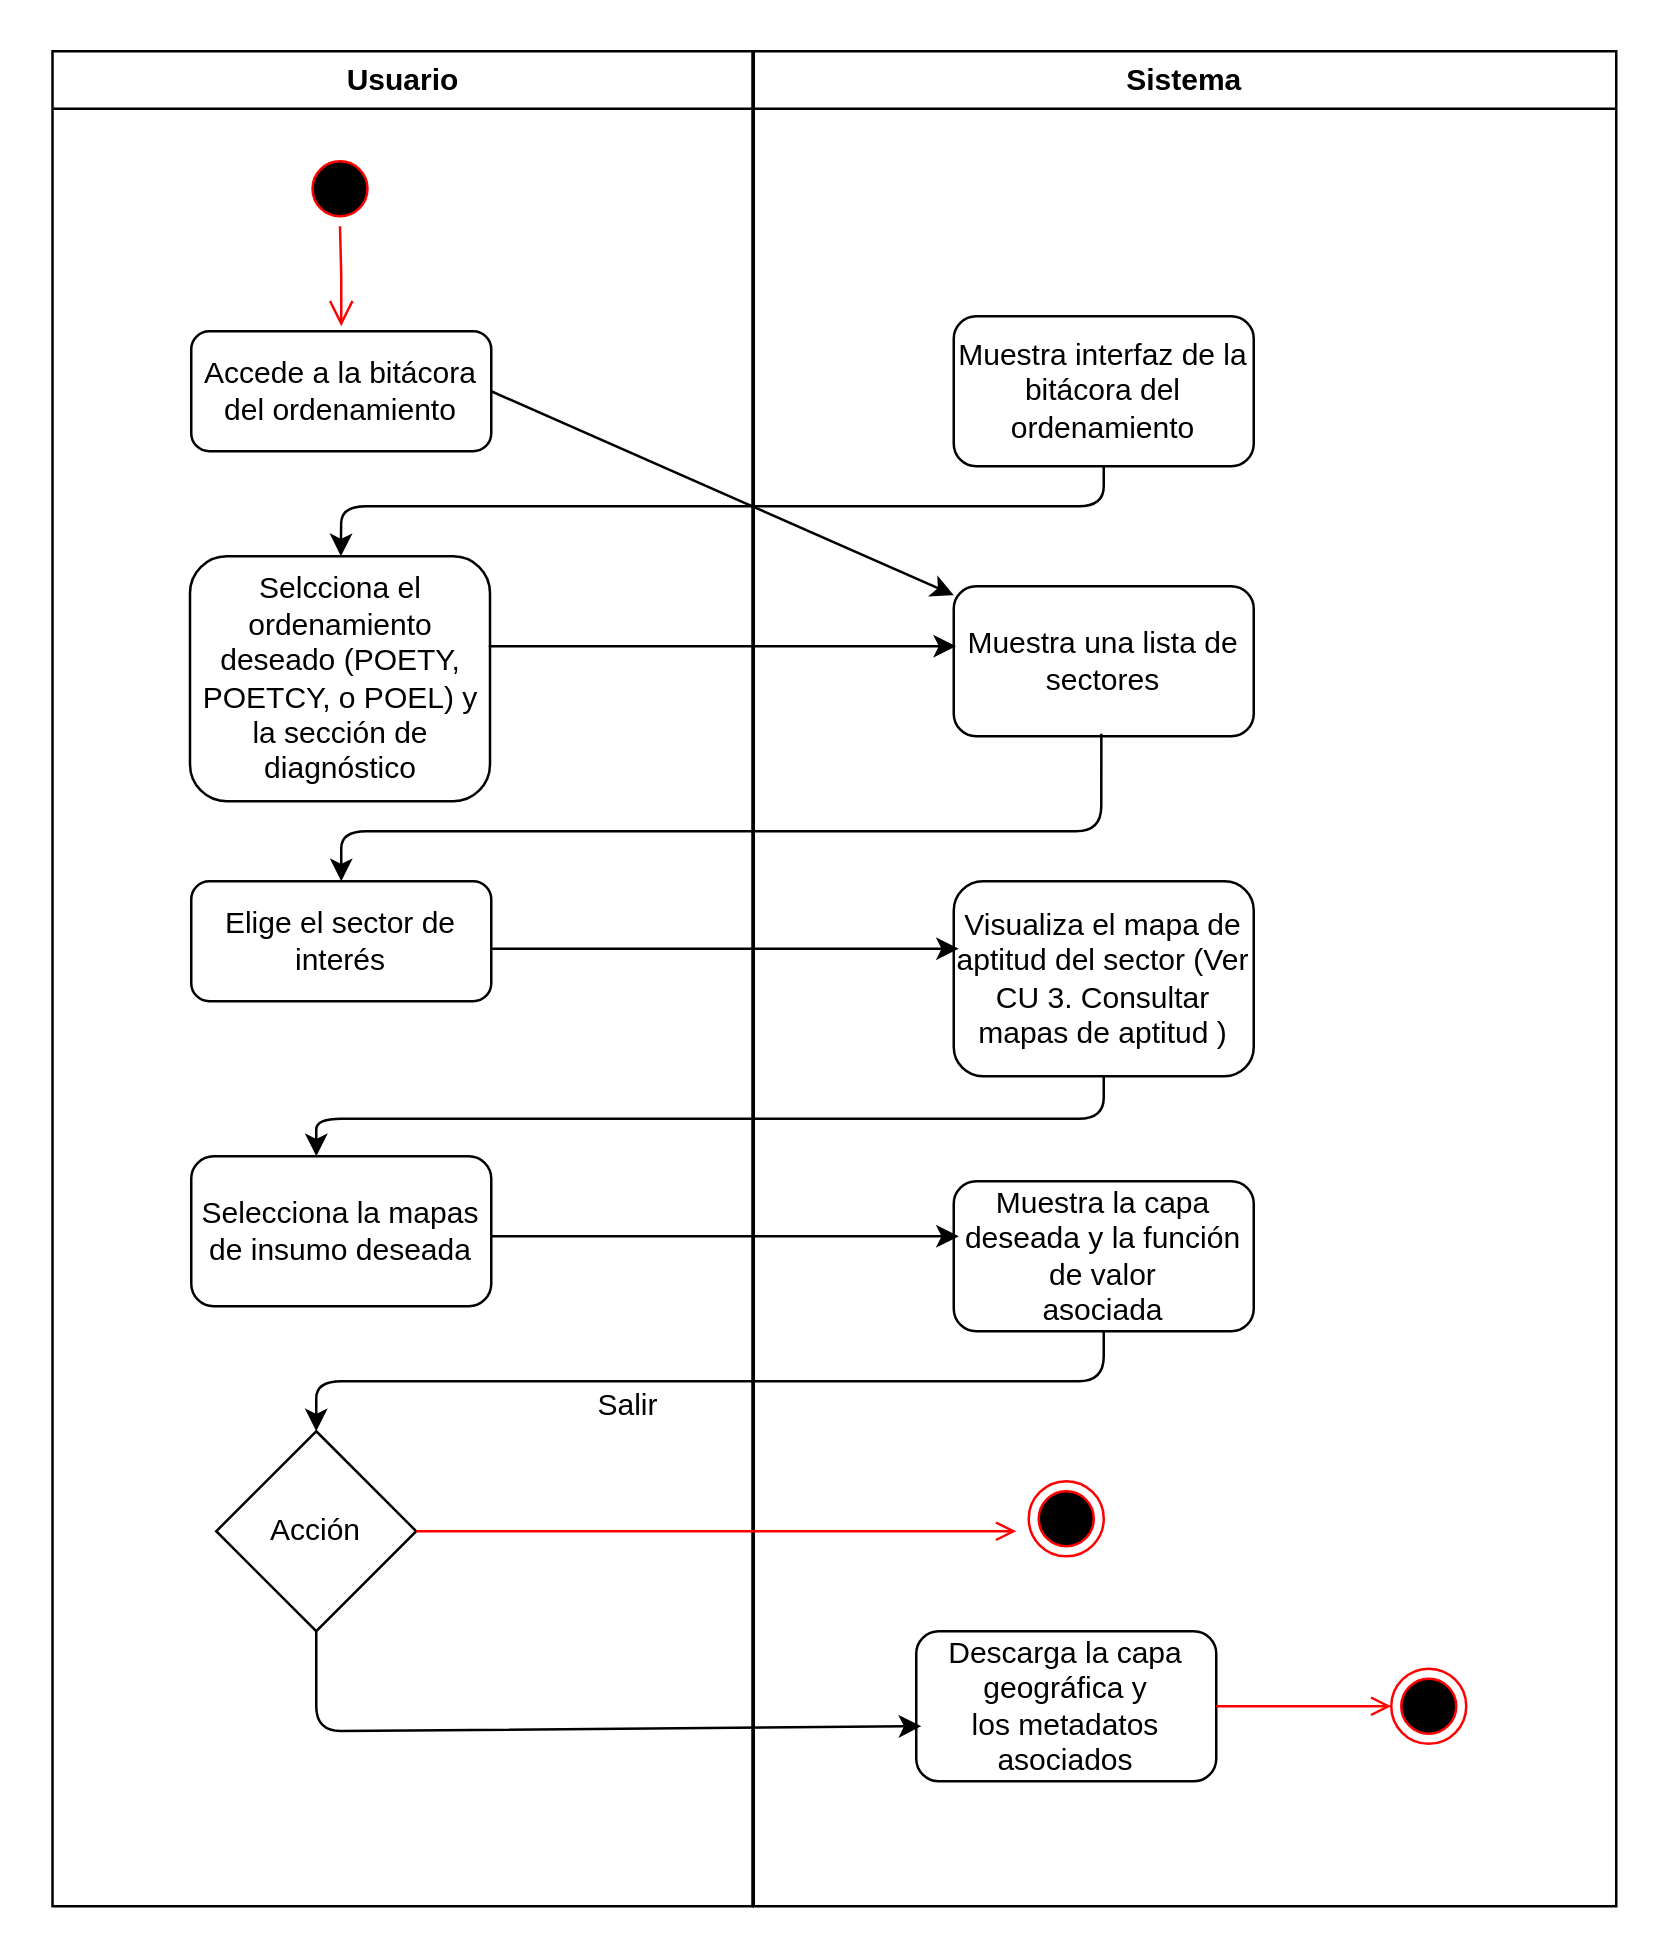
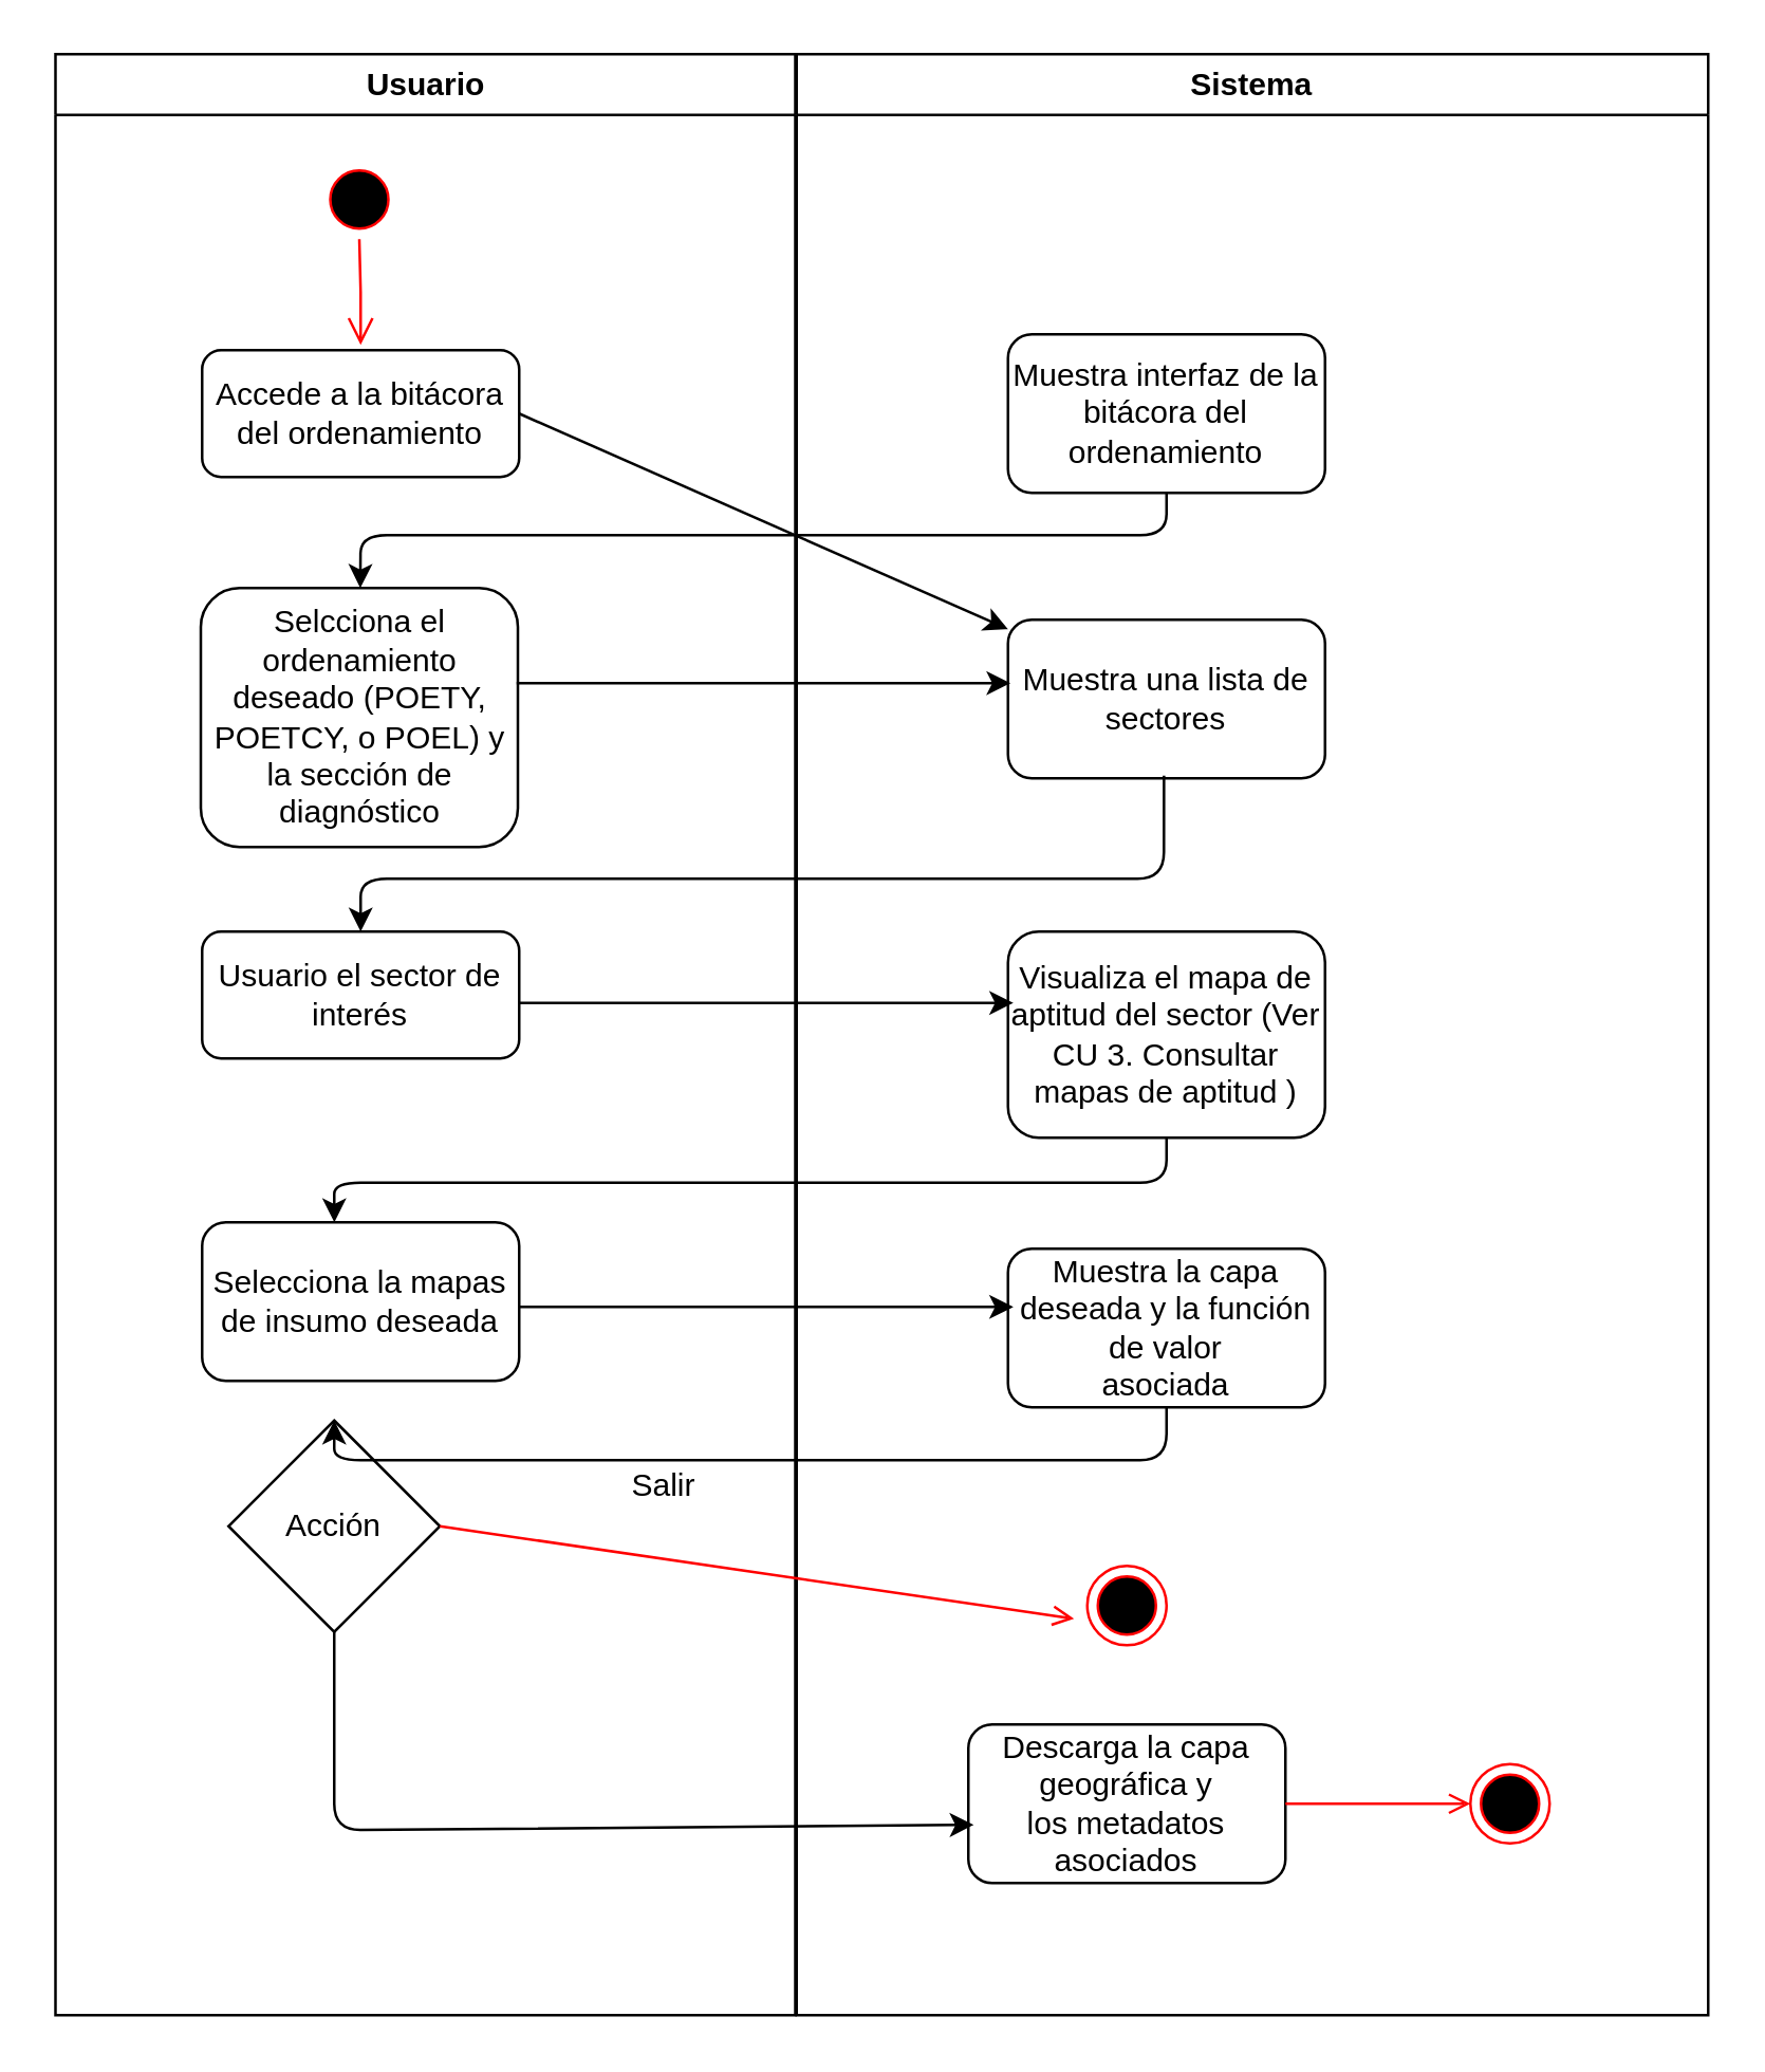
- <mxCell id="7" value="Elige el sector de interés" style="rounded=1;whiteSpace=wrap;html=1;" vertex="1" parent="2"><mxGeometry x="55.5" y="332" width="120" height="48" as="geometry" /></mxCell>
+ <mxCell id="7" value="Usuario el sector de interés" style="rounded=1;whiteSpace=wrap;html=1;" vertex="1" parent="2"><mxGeometry x="55.5" y="332" width="120" height="48" as="geometry" /></mxCell>
- <mxCell id="9" value="Acción" style="rhombus;whiteSpace=wrap;html=1;" vertex="1" parent="2"><mxGeometry x="65.5" y="552" width="80" height="80" as="geometry" /></mxCell>
+ <mxCell id="9" value="Acción" style="rhombus;whiteSpace=wrap;html=1;" vertex="1" parent="2"><mxGeometry x="65.5" y="517" width="80" height="80" as="geometry" /></mxCell>
